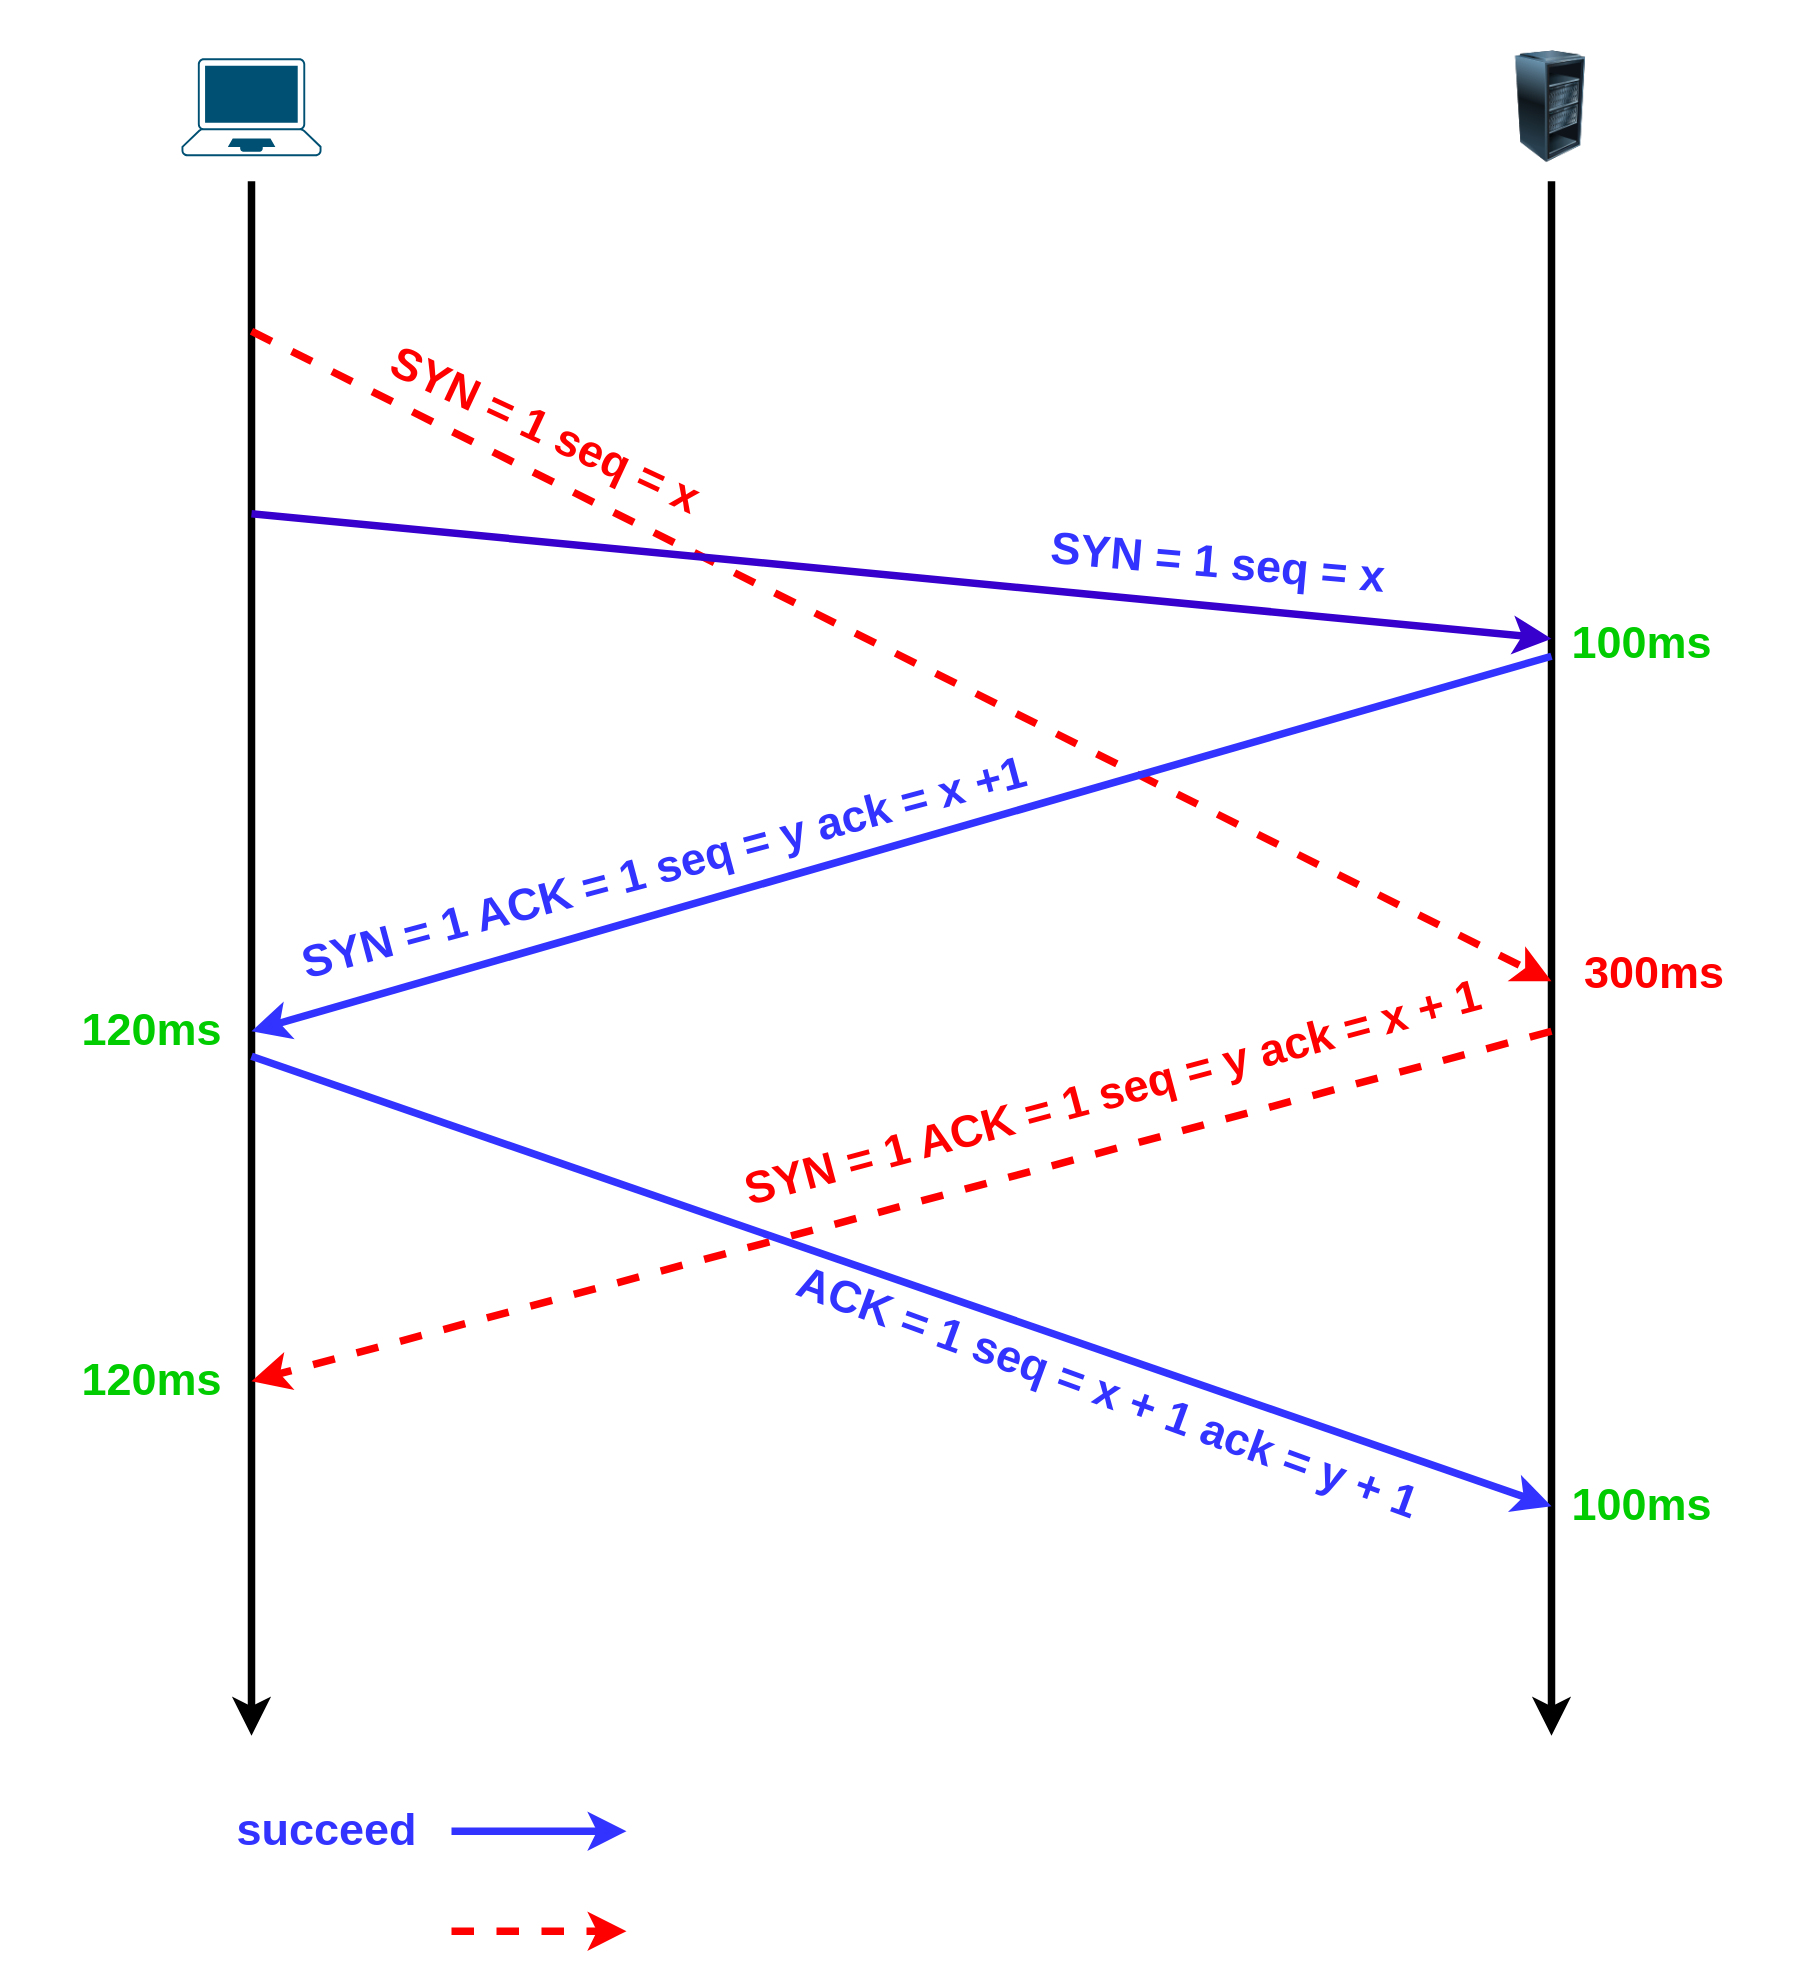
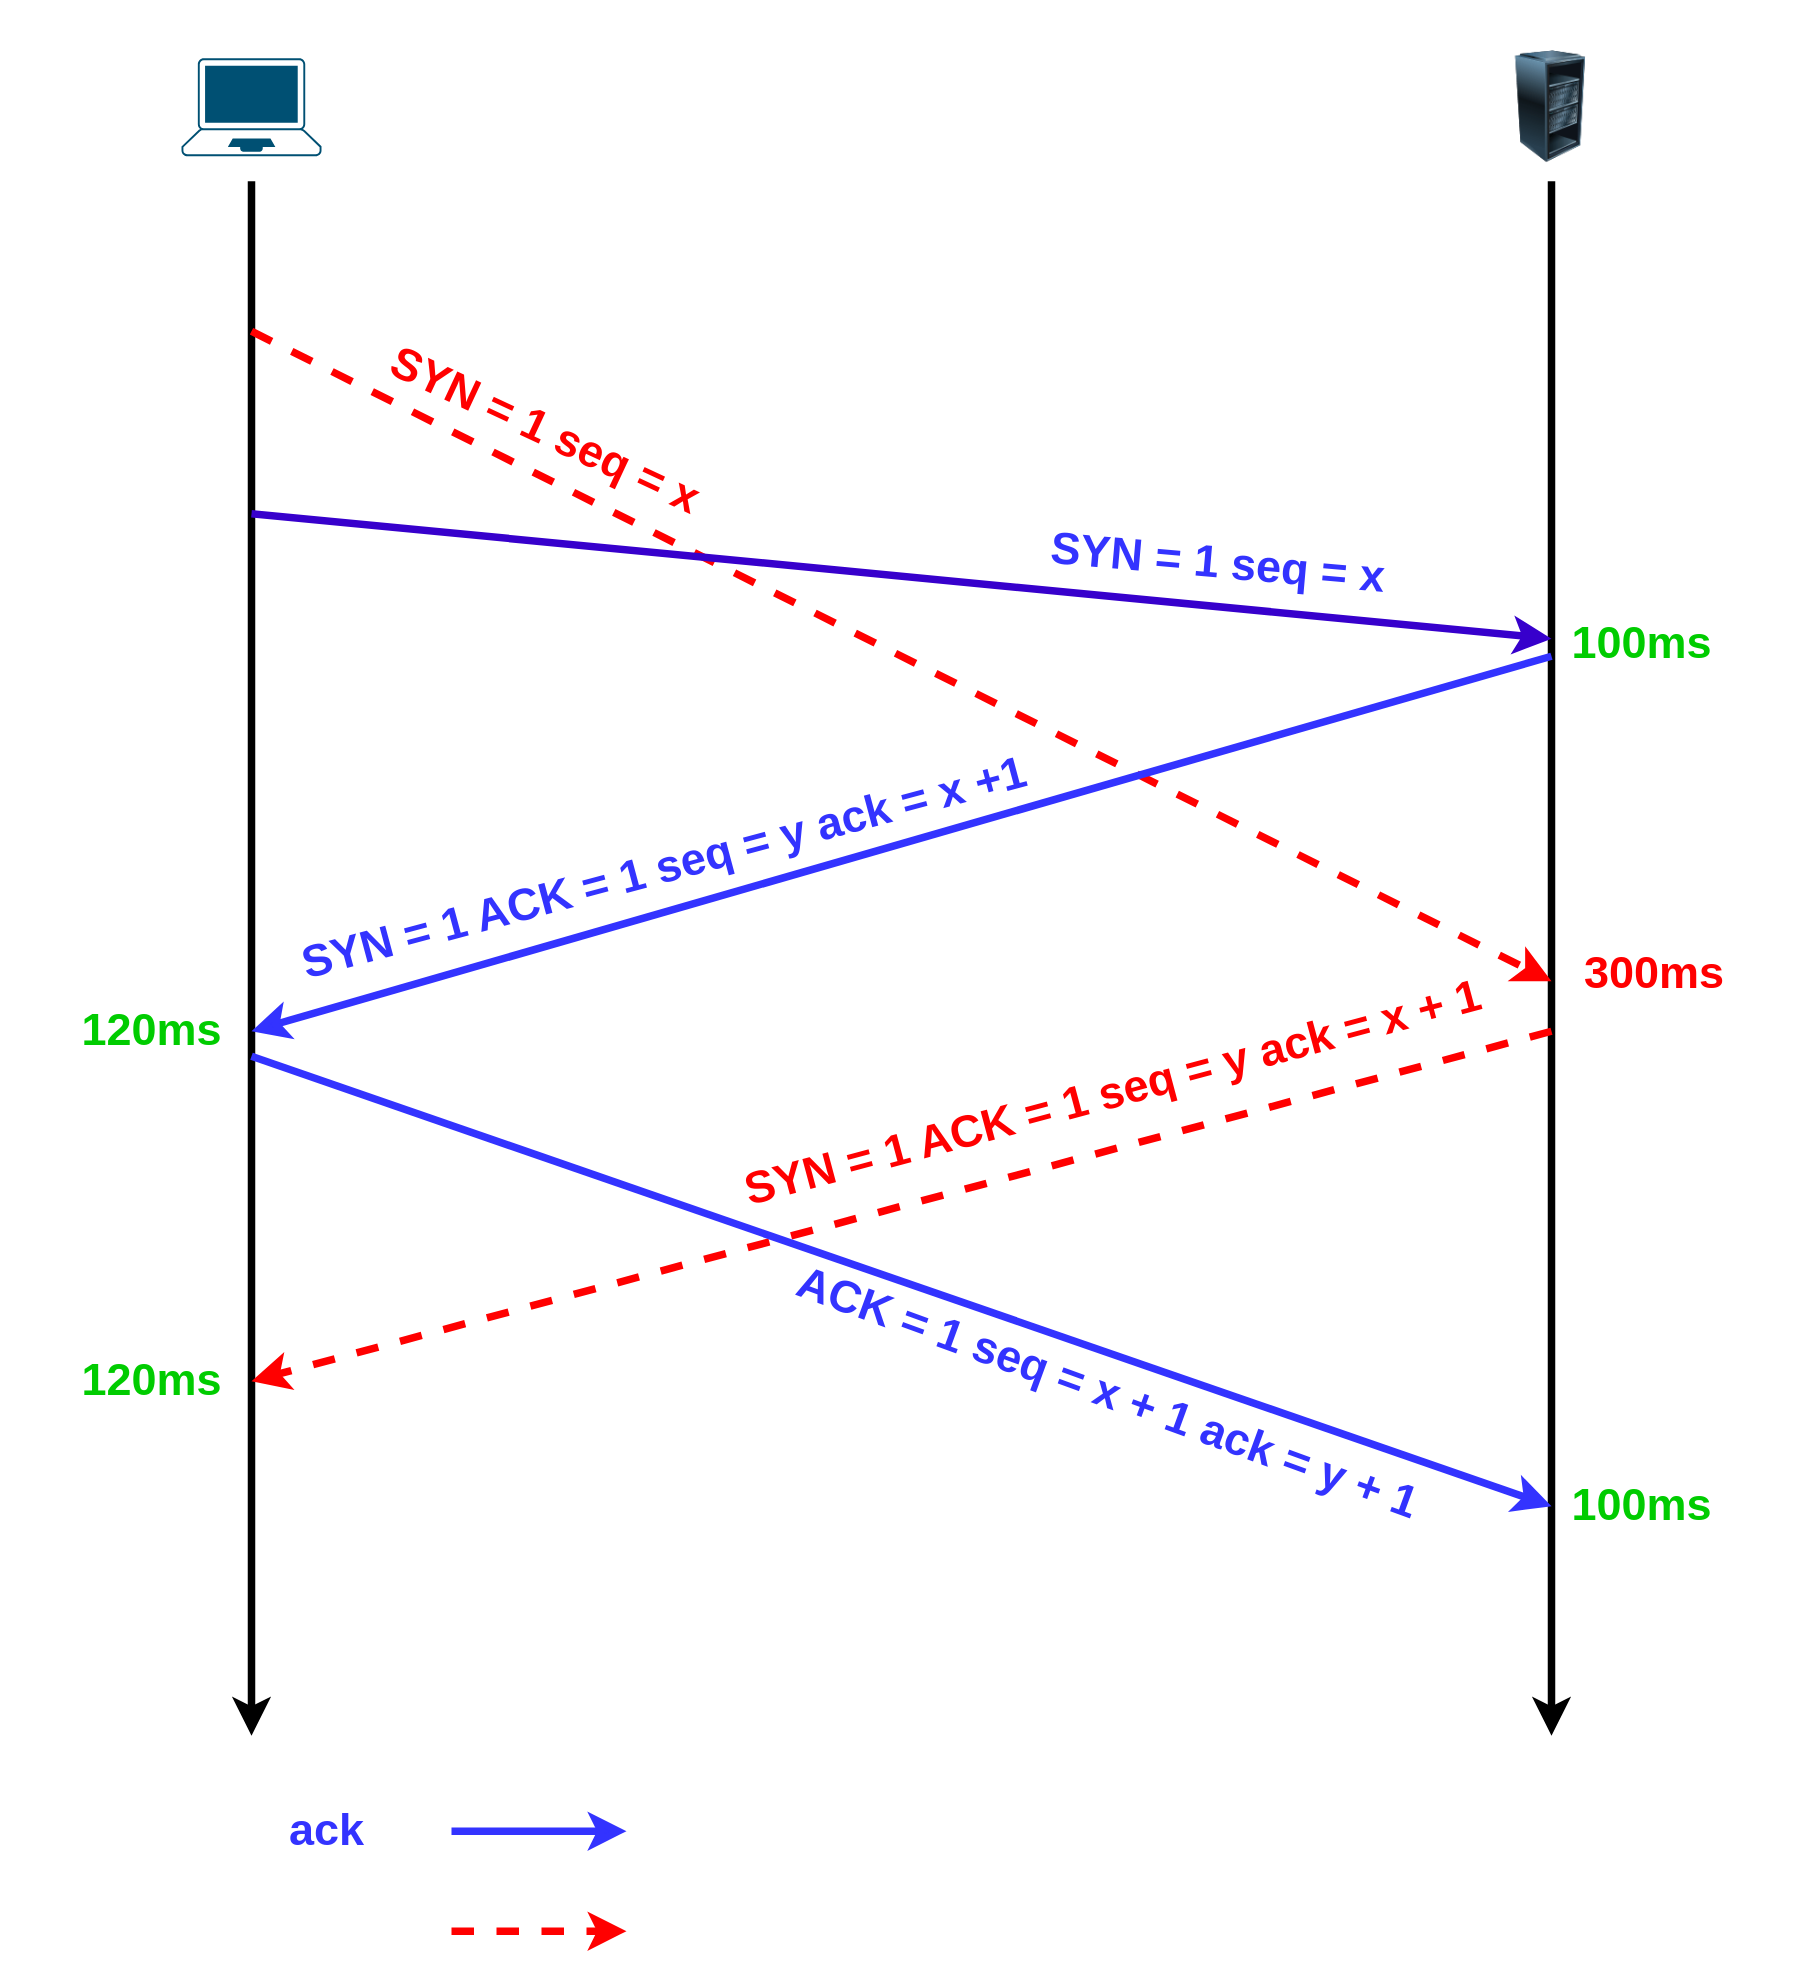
- <mxCell id="23" value="&lt;b&gt;&lt;font color=&quot;#3333ff&quot;&gt;succeed&lt;/font&gt;&lt;/b&gt;" style="text;html=1;align=center;verticalAlign=middle;resizable=0;points=[];autosize=1;strokeColor=none;fillColor=none;fontSize=18;fontColor=#FF0000;" vertex="1" parent="1"><mxGeometry x="80" y="712" width="100" height="40" as="geometry" /></mxCell>
+ <mxCell id="23" value="&lt;b&gt;&lt;font color=&quot;#3333ff&quot;&gt;ack&lt;/font&gt;&lt;/b&gt;" style="text;html=1;align=center;verticalAlign=middle;resizable=0;points=[];autosize=1;strokeColor=none;fillColor=none;fontSize=18;fontColor=#FF0000;" vertex="1" parent="1"><mxGeometry x="80" y="712" width="100" height="40" as="geometry" /></mxCell>
